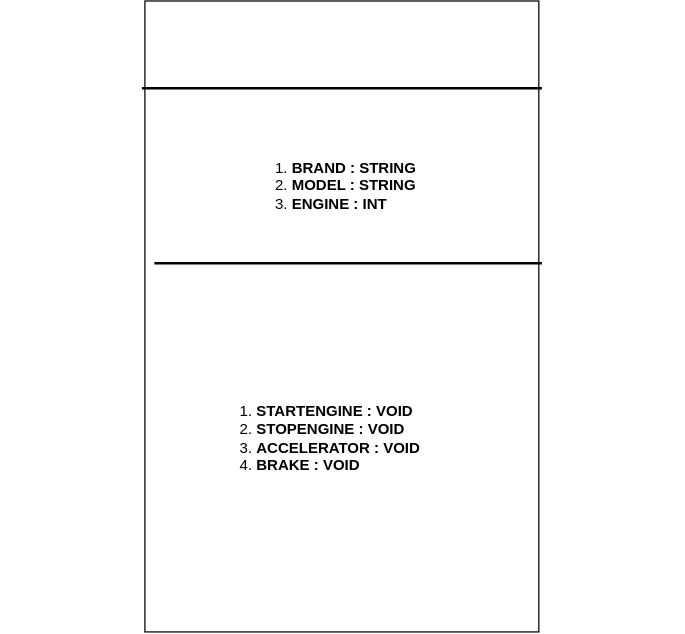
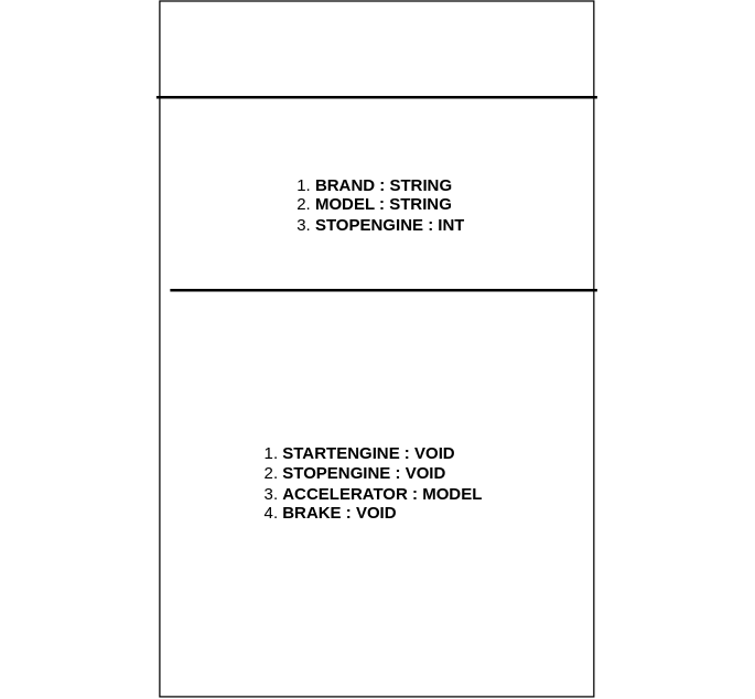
- <mxCell id="5" value="&lt;ol&gt;&lt;li style=&quot;text-align: left;&quot;&gt;&lt;b&gt;BRAND : STRING&lt;/b&gt;&lt;/li&gt;&lt;li style=&quot;text-align: left;&quot;&gt;&lt;b&gt;MODEL : STRING&lt;/b&gt;&lt;/li&gt;&lt;li style=&quot;text-align: left;&quot;&gt;&lt;b&gt;ENGINE : INT&lt;/b&gt;&lt;/li&gt;&lt;/ol&gt;&lt;div&gt;&lt;br&gt;&lt;/div&gt;" style="text;strokeColor=none;fillColor=none;html=1;whiteSpace=wrap;verticalAlign=middle;overflow=hidden;align=center;" vertex="1" parent="1"><mxGeometry x="148" y="40" width="230" height="140" as="geometry" /></mxCell>
+ <mxCell id="5" value="&lt;ol&gt;&lt;li style=&quot;text-align: left;&quot;&gt;&lt;b&gt;BRAND : STRING&lt;/b&gt;&lt;/li&gt;&lt;li style=&quot;text-align: left;&quot;&gt;&lt;b&gt;MODEL : STRING&lt;/b&gt;&lt;/li&gt;&lt;li style=&quot;text-align: left;&quot;&gt;&lt;b&gt;STOPENGINE : INT&lt;/b&gt;&lt;/li&gt;&lt;/ol&gt;&lt;div&gt;&lt;br&gt;&lt;/div&gt;" style="text;strokeColor=none;fillColor=none;html=1;whiteSpace=wrap;verticalAlign=middle;overflow=hidden;align=center;" vertex="1" parent="1"><mxGeometry x="148" y="40" width="230" height="140" as="geometry" /></mxCell>
- <mxCell id="6" value="&lt;ol&gt;&lt;li&gt;&lt;b&gt;STARTENGINE : VOID&lt;/b&gt;&lt;/li&gt;&lt;li&gt;&lt;b&gt;STOPENGINE : VOID&lt;/b&gt;&lt;/li&gt;&lt;li&gt;&lt;b&gt;ACCELERATOR : VOID&lt;/b&gt;&lt;/li&gt;&lt;li&gt;&lt;b&gt;BRAKE : VOID&lt;/b&gt;&lt;/li&gt;&lt;/ol&gt;" style="text;strokeColor=none;fillColor=none;html=1;whiteSpace=wrap;verticalAlign=middle;overflow=hidden;" vertex="1" parent="1"><mxGeometry x="163" y="200" width="260" height="210" as="geometry" /></mxCell>
+ <mxCell id="6" value="&lt;ol&gt;&lt;li&gt;&lt;b&gt;STARTENGINE : VOID&lt;/b&gt;&lt;/li&gt;&lt;li&gt;&lt;b&gt;STOPENGINE : VOID&lt;/b&gt;&lt;/li&gt;&lt;li&gt;&lt;b&gt;ACCELERATOR : MODEL&lt;/b&gt;&lt;/li&gt;&lt;li&gt;&lt;b&gt;BRAKE : VOID&lt;/b&gt;&lt;/li&gt;&lt;/ol&gt;" style="text;strokeColor=none;fillColor=none;html=1;whiteSpace=wrap;verticalAlign=middle;overflow=hidden;" vertex="1" parent="1"><mxGeometry x="163" y="200" width="260" height="210" as="geometry" /></mxCell>
